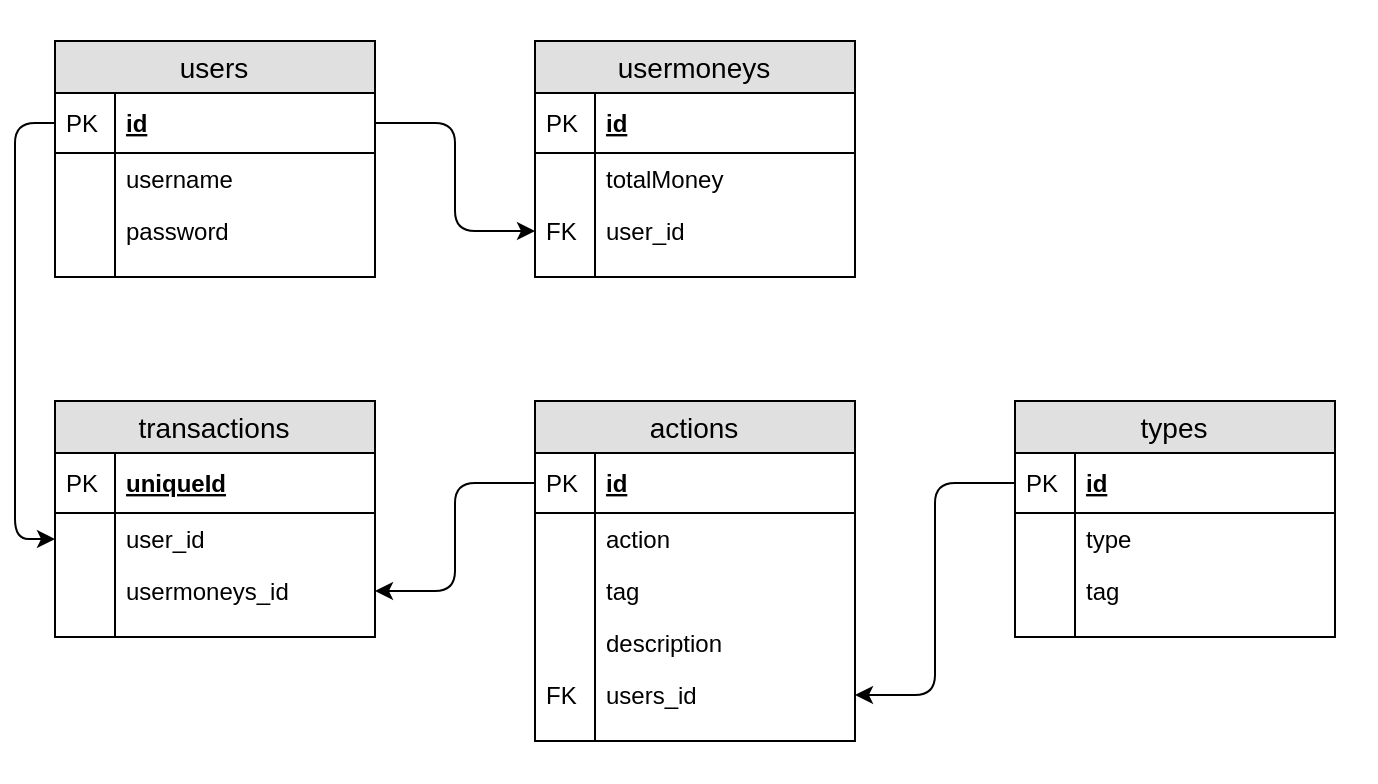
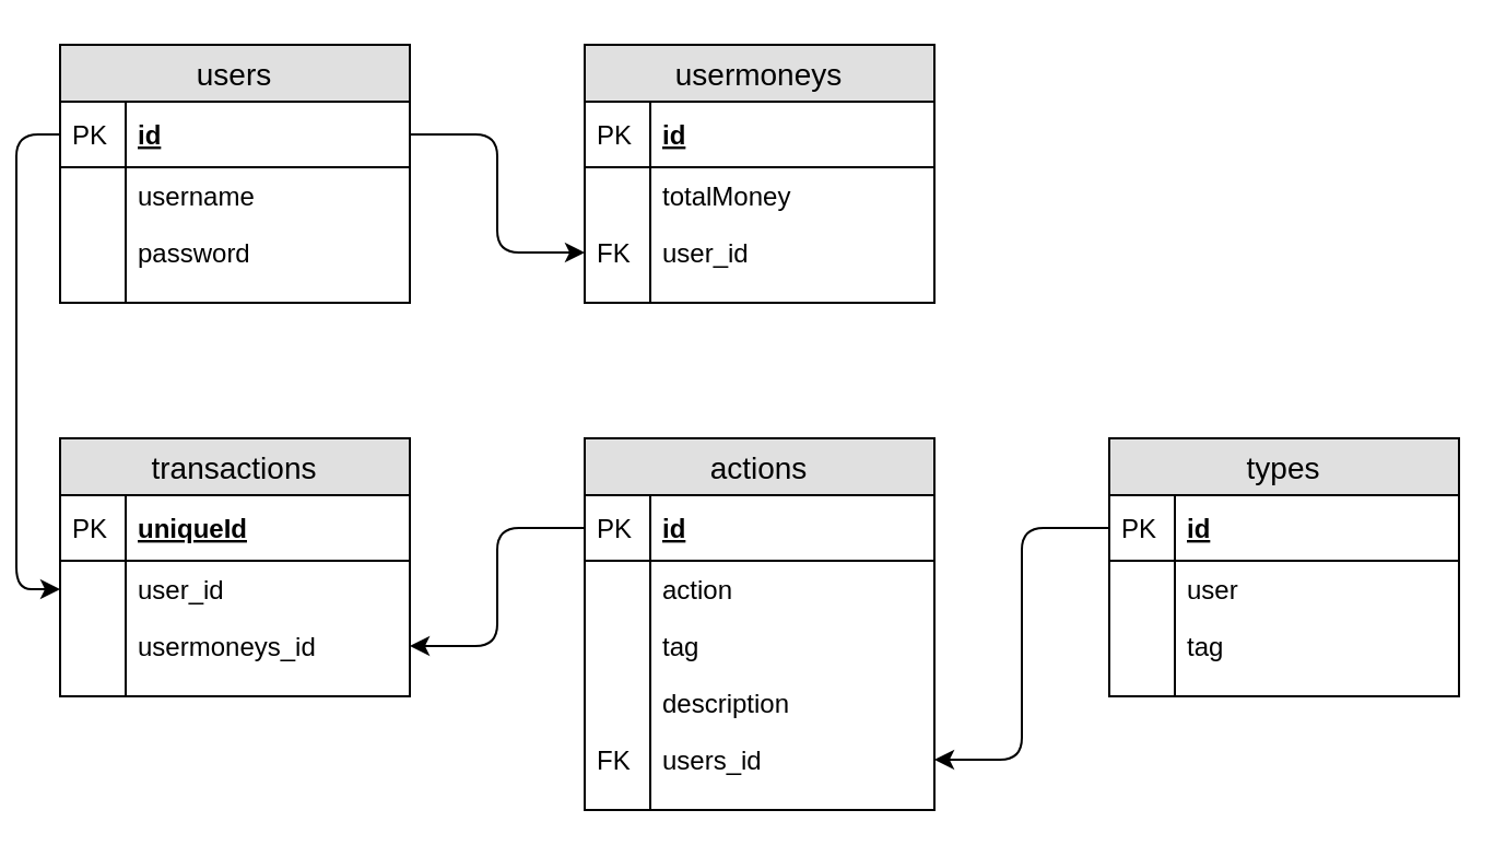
- <mxCell id="48" value="type" style="shape=partialRectangle;top=0;left=0;right=0;bottom=0;align=left;verticalAlign=top;fillColor=none;spacingLeft=34;spacingRight=4;overflow=hidden;rotatable=0;points=[[0,0.5],[1,0.5]];portConstraint=eastwest;dropTarget=0;fontSize=12;" vertex="1" parent="45"><mxGeometry y="56" width="160" height="26" as="geometry" /></mxCell>
+ <mxCell id="48" value="user" style="shape=partialRectangle;top=0;left=0;right=0;bottom=0;align=left;verticalAlign=top;fillColor=none;spacingLeft=34;spacingRight=4;overflow=hidden;rotatable=0;points=[[0,0.5],[1,0.5]];portConstraint=eastwest;dropTarget=0;fontSize=12;" vertex="1" parent="45"><mxGeometry y="56" width="160" height="26" as="geometry" /></mxCell>
